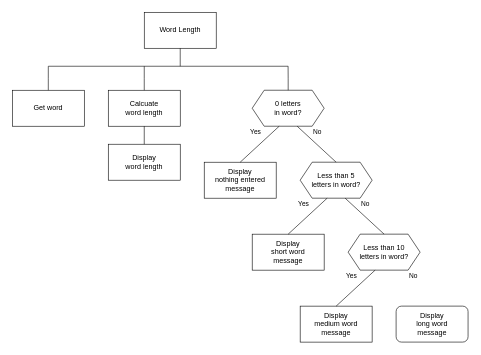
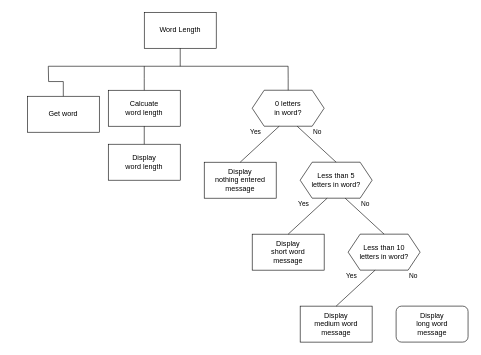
- <mxCell id="6" value="Get word" style="rounded=0;whiteSpace=wrap;html=1;fillColor=none;" parent="1" vertex="1"><mxGeometry x="20" y="150" width="120" height="60" as="geometry" /></mxCell>
+ <mxCell id="6" value="Get word" style="rounded=0;whiteSpace=wrap;html=1;fillColor=none;" parent="1" vertex="1"><mxGeometry x="45" y="160" width="120" height="60" as="geometry" /></mxCell>
